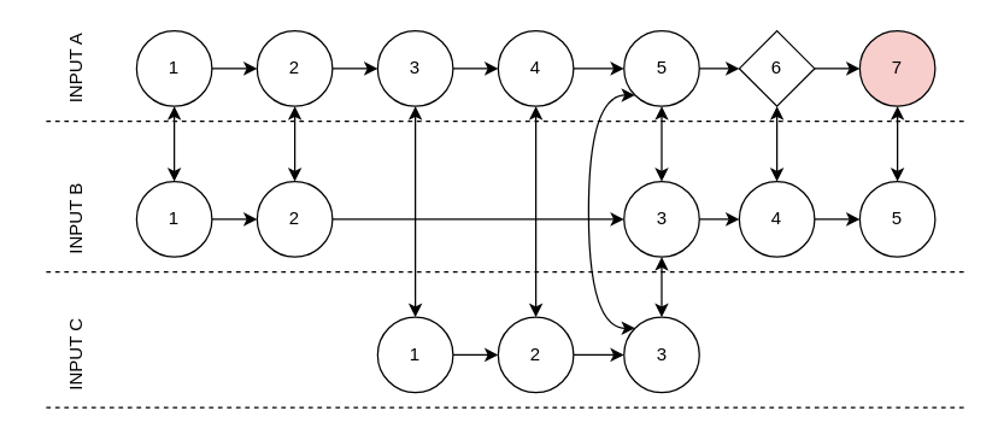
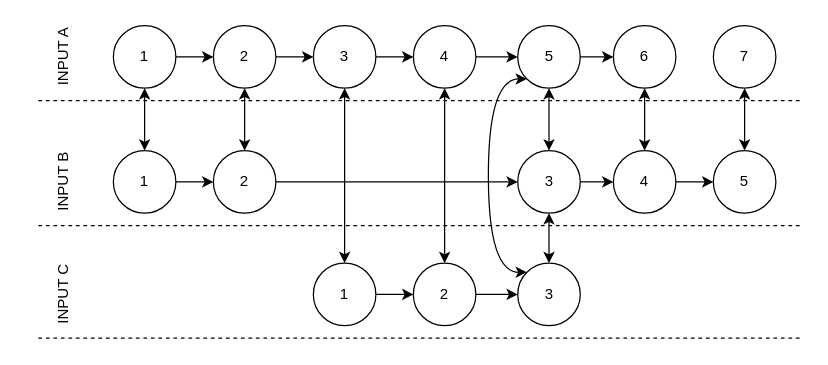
- <mxCell id="22" value="6" style="rhombus;whiteSpace=wrap;html=1;aspect=fixed;" parent="1" vertex="1"><mxGeometry x="490" y="20" width="50" height="50" as="geometry" /></mxCell>
+ <mxCell id="22" value="6" style="ellipse;whiteSpace=wrap;html=1;aspect=fixed;" parent="1" vertex="1"><mxGeometry x="490" y="20" width="50" height="50" as="geometry" /></mxCell>
- <mxCell id="20" style="edgeStyle=orthogonalEdgeStyle;rounded=0;orthogonalLoop=1;jettySize=auto;html=1;" parent="1" source="22" target="24" edge="1"><mxGeometry relative="1" as="geometry" /></mxCell>
- <mxCell id="24" value="7" style="ellipse;whiteSpace=wrap;html=1;aspect=fixed;fillColor=#f8cecc;" parent="1" vertex="1"><mxGeometry x="570" y="20" width="50" height="50" as="geometry" /></mxCell>
+ <mxCell id="24" value="7" style="ellipse;whiteSpace=wrap;html=1;aspect=fixed;" parent="1" vertex="1"><mxGeometry x="570" y="20" width="50" height="50" as="geometry" /></mxCell>
